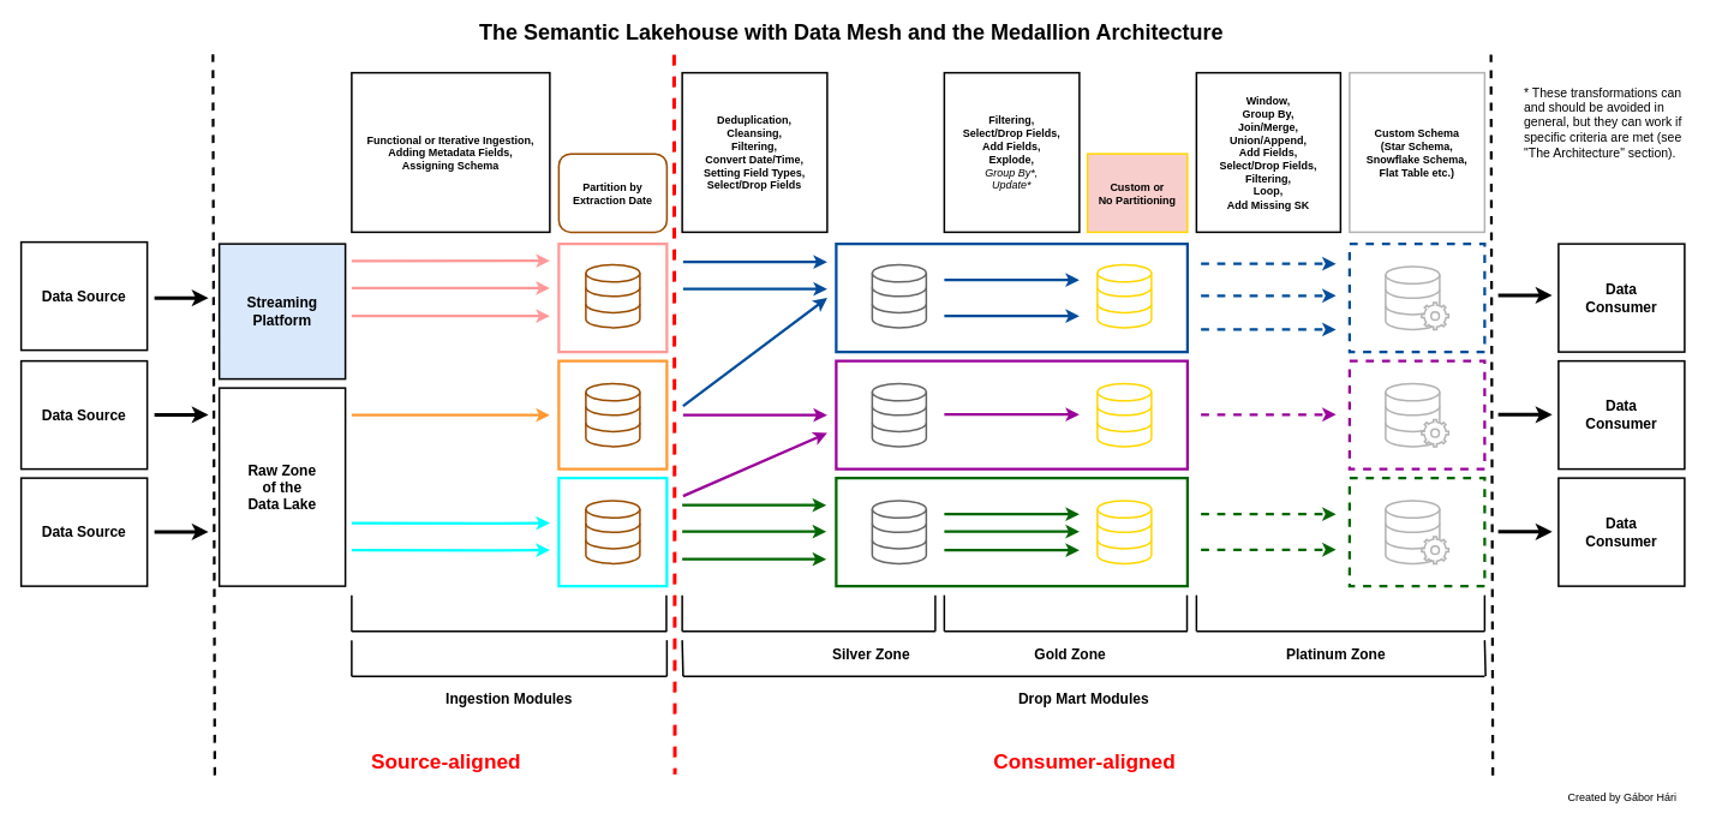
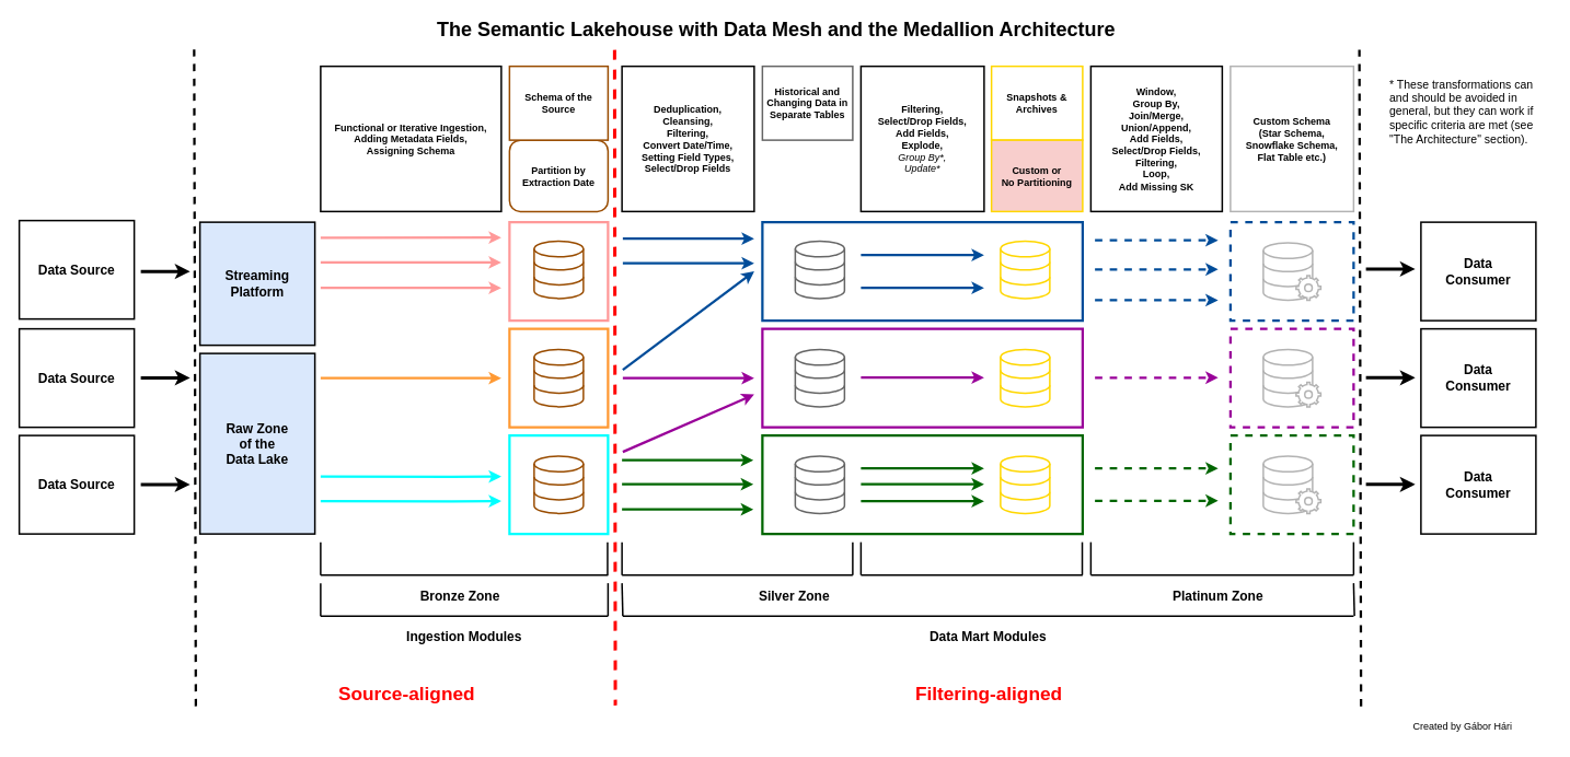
+ <mxCell id="36" value="&lt;b&gt;Schema of the&lt;br&gt;Source&lt;br&gt;&lt;/b&gt;" style="rounded=0;whiteSpace=wrap;html=1;glass=0;strokeColor=#994C00;strokeWidth=2;fillColor=#FFFFFF;" parent="1" vertex="1"><mxGeometry x="620" y="80" width="120" height="90" as="geometry" /></mxCell>
+ <mxCell id="34" value="&lt;b&gt;Historical and Changing Data in Separate Tables&lt;br&gt;&lt;/b&gt;" style="rounded=0;whiteSpace=wrap;html=1;glass=0;strokeColor=#666666;strokeWidth=2;fillColor=#FFFFFF;" parent="1" vertex="1"><mxGeometry x="928" y="80" width="110" height="90" as="geometry" /></mxCell>
+ <mxCell id="30" value="&lt;b&gt;Snapshots &amp;amp; Archives&lt;br&gt;&lt;/b&gt;" style="rounded=0;whiteSpace=wrap;html=1;glass=0;strokeColor=#FFD700;strokeWidth=2;fillColor=#FFFFFF;" parent="1" vertex="1"><mxGeometry x="1207" y="80" width="111" height="90" as="geometry" /></mxCell>
+ <mxCell id="21" value="" style="edgeStyle=orthogonalEdgeStyle;rounded=0;orthogonalLoop=1;jettySize=auto;html=1;" parent="1" source="22" target="36" edge="1"><mxGeometry relative="1" as="geometry" /></mxCell>
- <mxCell id="92" value="&lt;b&gt;&lt;font style=&quot;font-size: 16px;&quot;&gt;Raw Zone &lt;br&gt;of the &lt;br&gt;Data Lake&lt;/font&gt;&lt;/b&gt;" style="rounded=0;whiteSpace=wrap;html=1;strokeColor=#000000;strokeWidth=2;" parent="1" vertex="1"><mxGeometry x="243" y="430" width="140" height="220" as="geometry" /></mxCell>
+ <mxCell id="92" value="&lt;b&gt;&lt;font style=&quot;font-size: 16px;&quot;&gt;Raw Zone &lt;br&gt;of the &lt;br&gt;Data Lake&lt;/font&gt;&lt;/b&gt;" style="rounded=0;whiteSpace=wrap;html=1;strokeColor=#000000;strokeWidth=2;fillColor=#dae8fc;" parent="1" vertex="1"><mxGeometry x="243" y="430" width="140" height="220" as="geometry" /></mxCell>
+ <mxCell id="52" value="&lt;font style=&quot;font-size: 16px;&quot;&gt;&lt;b&gt;Bronze Zone&lt;/b&gt;&lt;/font&gt;" style="text;html=1;strokeColor=none;fillColor=none;align=center;verticalAlign=middle;whiteSpace=wrap;rounded=0;" parent="1" vertex="1"><mxGeometry x="490" y="710" width="140" height="30" as="geometry" /></mxCell>
- <mxCell id="63" value="&lt;font style=&quot;font-size: 16px;&quot;&gt;&lt;b&gt;Gold Zone&lt;/b&gt;&lt;/font&gt;" style="text;html=1;strokeColor=none;fillColor=none;align=center;verticalAlign=middle;whiteSpace=wrap;rounded=0;" parent="1" vertex="1"><mxGeometry x="1118" y="710" width="140" height="30" as="geometry" /></mxCell>
- <mxCell id="53" value="&lt;font style=&quot;font-size: 16px;&quot;&gt;&lt;b&gt;Drop Mart Modules&lt;/b&gt;&lt;/font&gt;" style="text;html=1;strokeColor=none;fillColor=none;align=center;verticalAlign=middle;whiteSpace=wrap;rounded=0;" parent="1" vertex="1"><mxGeometry x="758" y="760" width="890" height="30" as="geometry" /></mxCell>
+ <mxCell id="53" value="&lt;font style=&quot;font-size: 16px;&quot;&gt;&lt;b&gt;Data Mart Modules&lt;/b&gt;&lt;/font&gt;" style="text;html=1;strokeColor=none;fillColor=none;align=center;verticalAlign=middle;whiteSpace=wrap;rounded=0;" parent="1" vertex="1"><mxGeometry x="758" y="760" width="890" height="30" as="geometry" /></mxCell>
- <mxCell id="96" value="&lt;font color=&quot;#ff0000&quot; size=&quot;1&quot; style=&quot;&quot;&gt;&lt;b style=&quot;font-size: 23px;&quot;&gt;Consumer-aligned&lt;/b&gt;&lt;/font&gt;" style="text;html=1;strokeColor=none;fillColor=none;align=center;verticalAlign=middle;whiteSpace=wrap;rounded=0;" parent="1" vertex="1"><mxGeometry x="748" y="810" width="912" height="70" as="geometry" /></mxCell>
+ <mxCell id="96" value="&lt;font color=&quot;#ff0000&quot; size=&quot;1&quot; style=&quot;&quot;&gt;&lt;b style=&quot;font-size: 23px;&quot;&gt;Filtering-aligned&lt;/b&gt;&lt;/font&gt;" style="text;html=1;strokeColor=none;fillColor=none;align=center;verticalAlign=middle;whiteSpace=wrap;rounded=0;" parent="1" vertex="1"><mxGeometry x="748" y="810" width="912" height="70" as="geometry" /></mxCell>
- <mxCell id="77" value="Created by Gábor Hári" style="text;html=1;strokeColor=none;fillColor=none;align=center;verticalAlign=middle;whiteSpace=wrap;rounded=0;" parent="1" vertex="1"><mxGeometry x="1732" y="870" width="138" height="30" as="geometry" /></mxCell>
+ <mxCell id="77" value="Created by Gábor Hári" style="text;html=1;strokeColor=none;fillColor=none;align=center;verticalAlign=middle;whiteSpace=wrap;rounded=0;" parent="1" vertex="1"><mxGeometry x="1712" y="870" width="138" height="30" as="geometry" /></mxCell>
